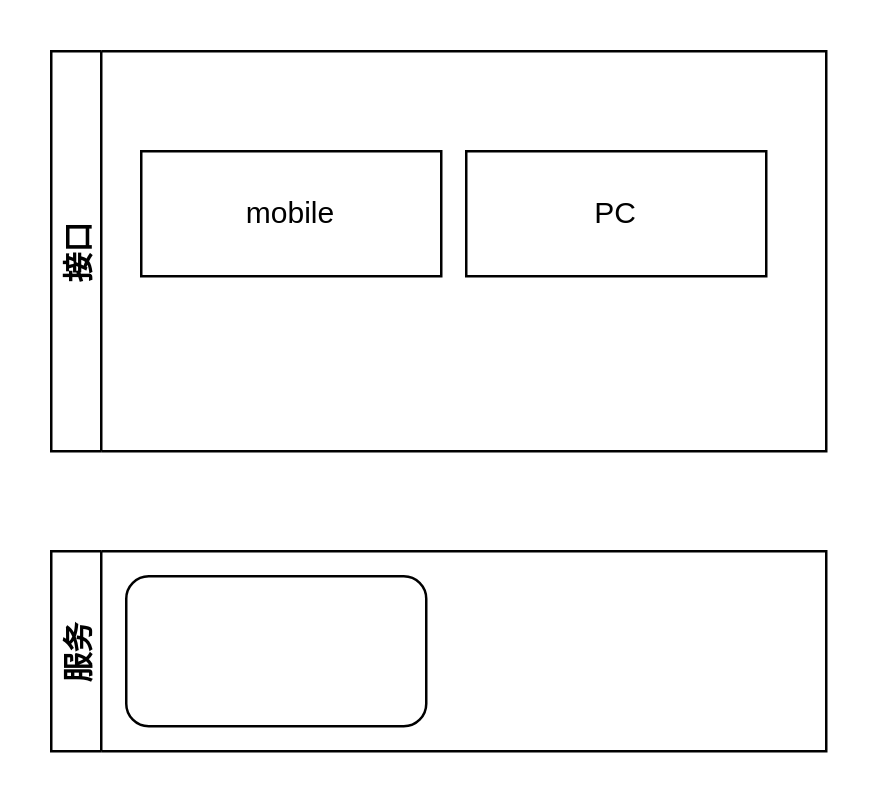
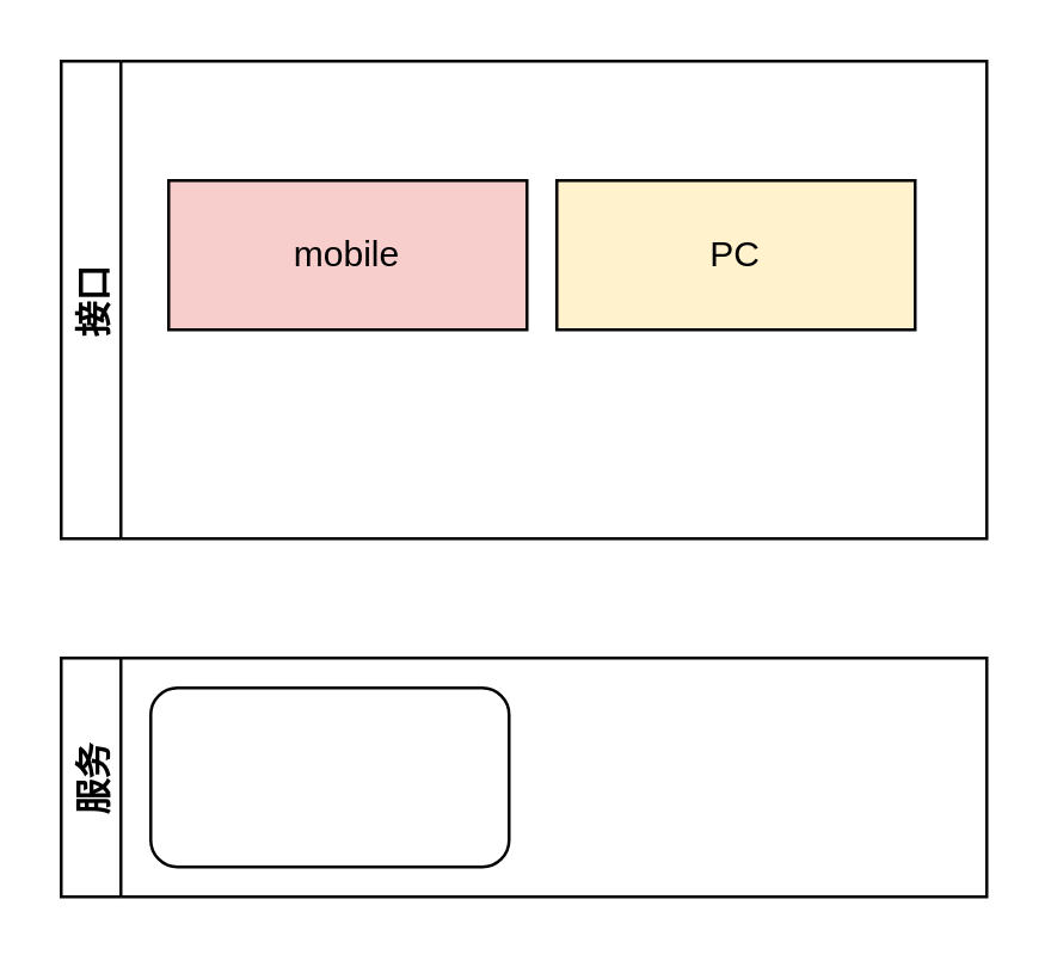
- <mxCell id="5" value="mobile" style="rounded=0;whiteSpace=wrap;html=1;" vertex="1" parent="4"><mxGeometry x="36" y="40" width="120" height="50" as="geometry" /></mxCell>
+ <mxCell id="5" value="mobile" style="rounded=0;whiteSpace=wrap;html=1;fillColor=#f8cecc;" vertex="1" parent="4"><mxGeometry x="36" y="40" width="120" height="50" as="geometry" /></mxCell>
- <mxCell id="6" value="PC" style="rounded=0;whiteSpace=wrap;html=1;" parent="4" vertex="1"><mxGeometry x="166" y="40" width="120" height="50" as="geometry" /></mxCell>
+ <mxCell id="6" value="PC" style="rounded=0;whiteSpace=wrap;html=1;fillColor=#fff2cc;" parent="4" vertex="1"><mxGeometry x="166" y="40" width="120" height="50" as="geometry" /></mxCell>
